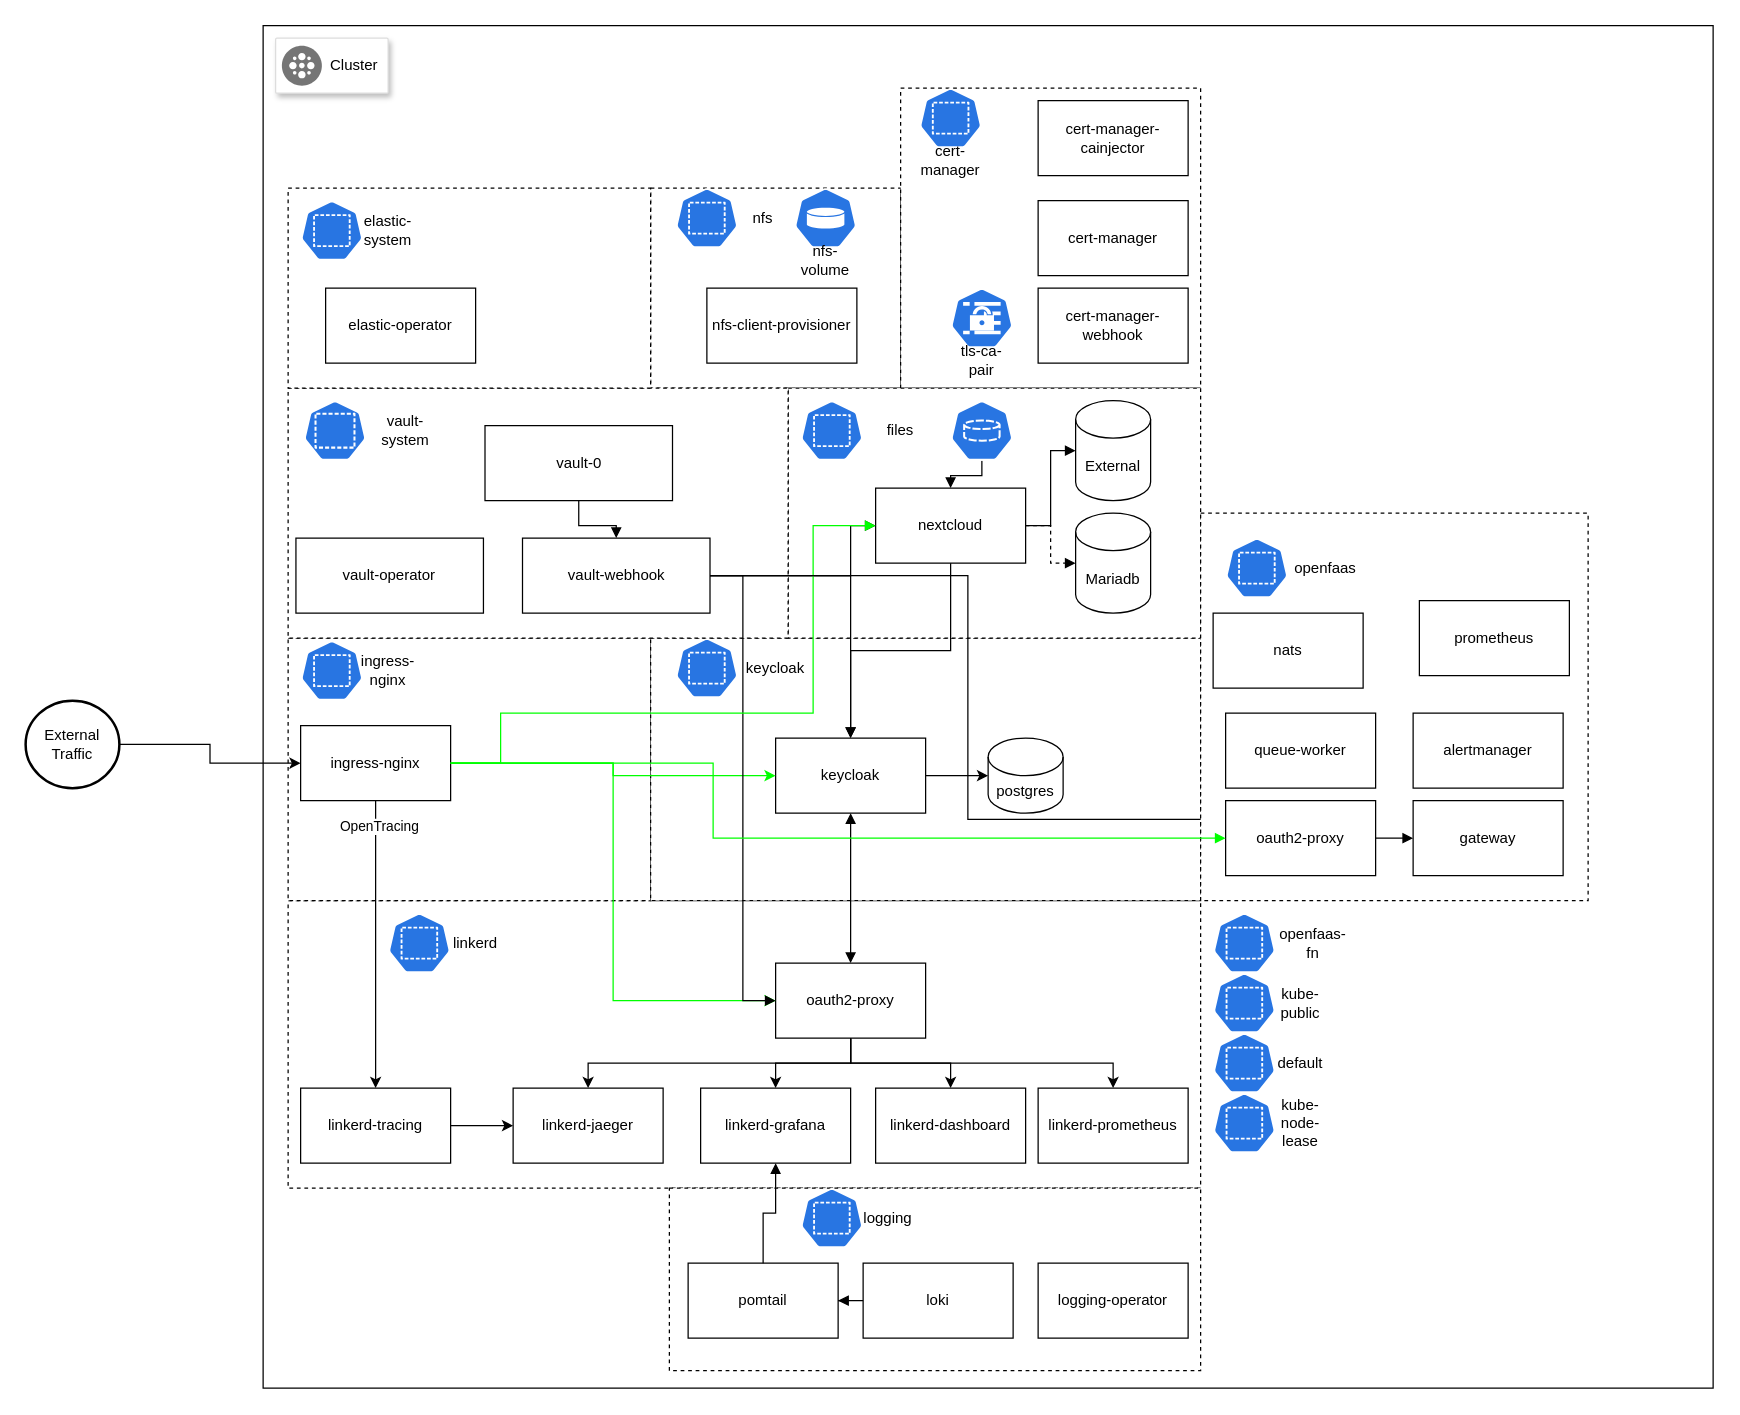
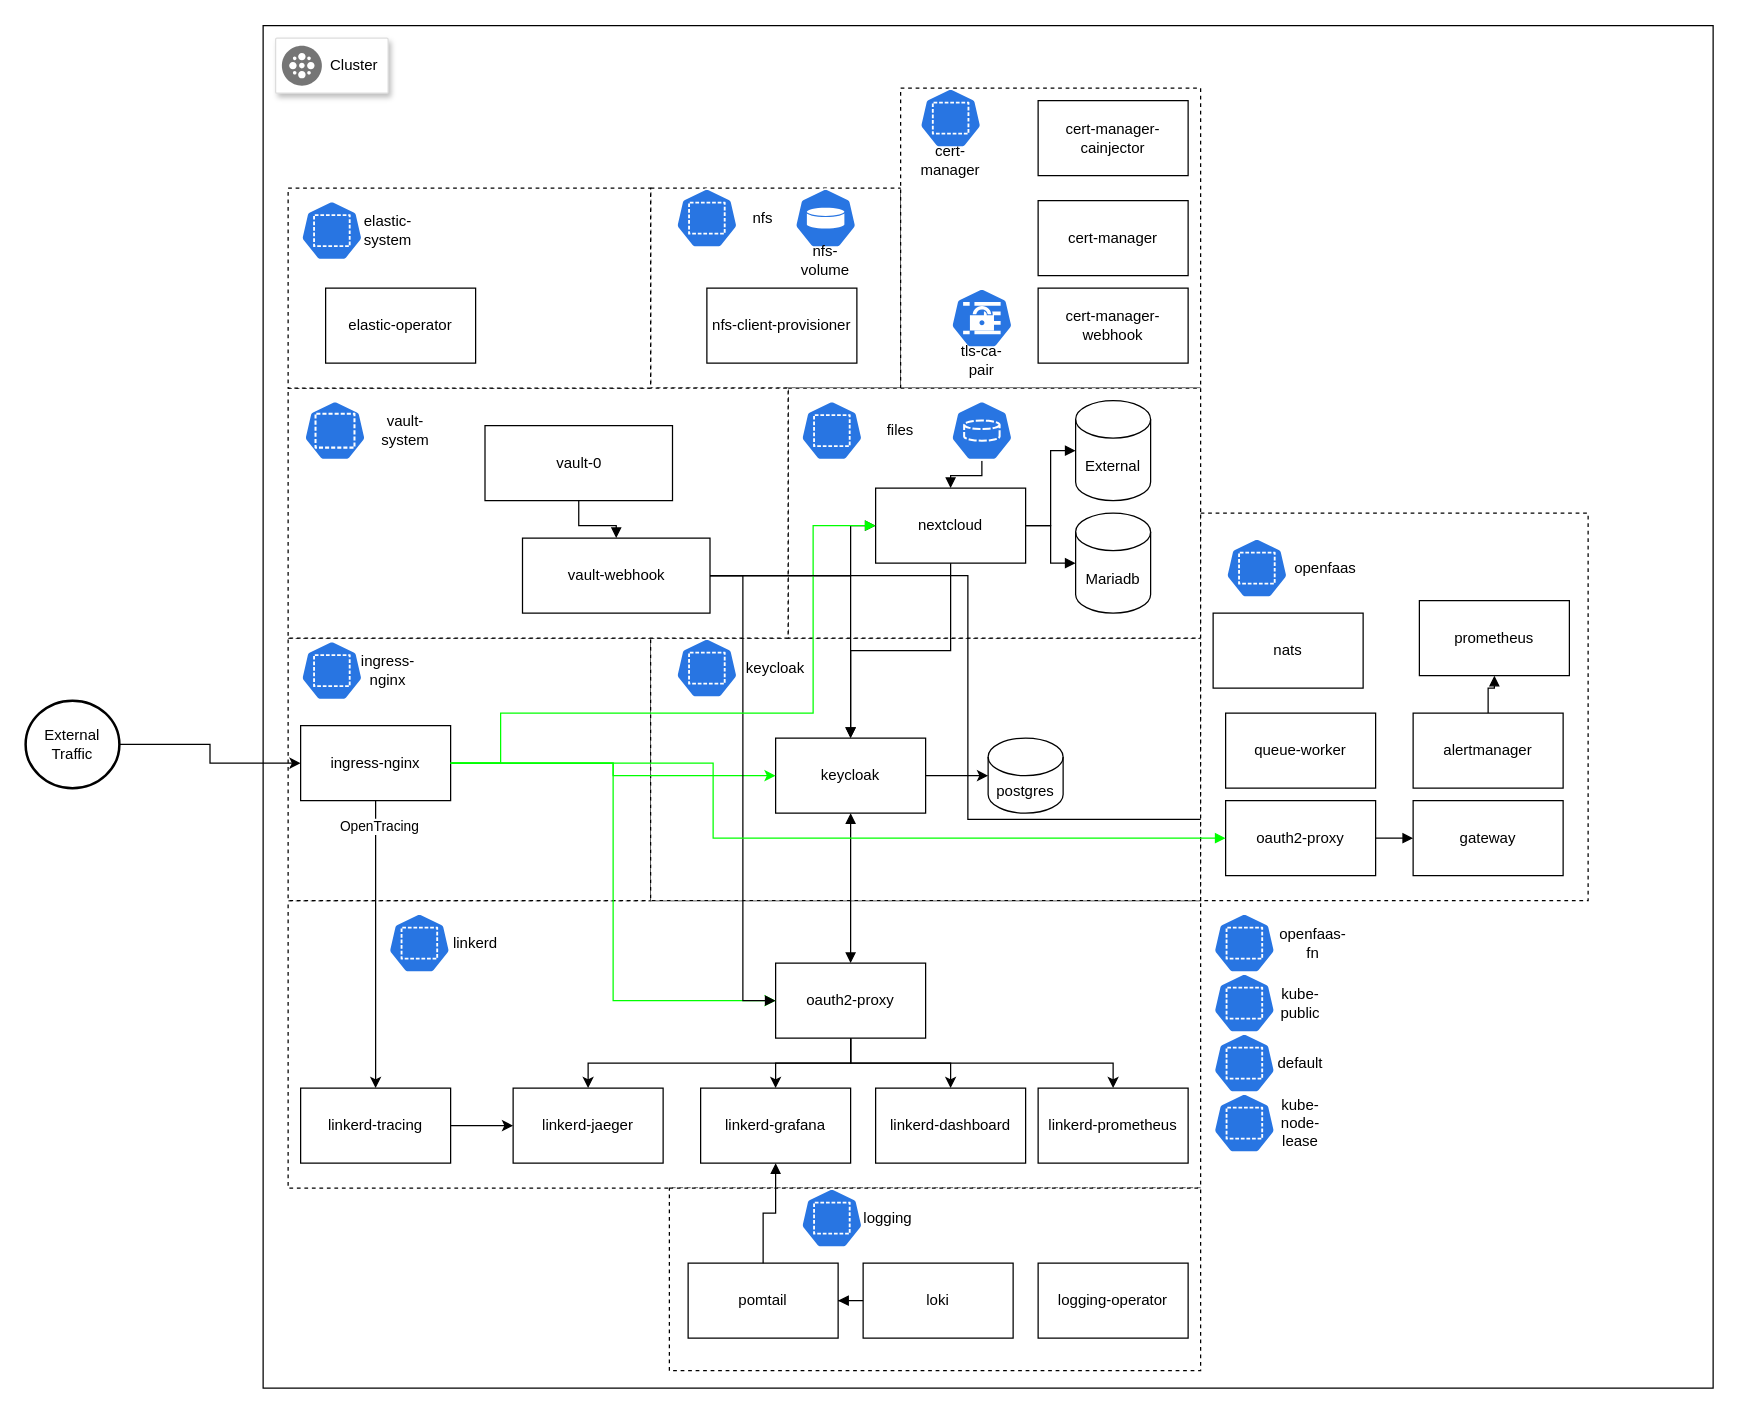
- <mxCell id="55" style="edgeStyle=orthogonalEdgeStyle;rounded=0;orthogonalLoop=1;jettySize=auto;html=1;startArrow=none;startFill=0;endArrow=block;endFill=1;strokeColor=#000000;dashed=1;" edge="1" parent="50" source="56" target="53"><mxGeometry relative="1" as="geometry" /></mxCell>
+ <mxCell id="55" style="edgeStyle=orthogonalEdgeStyle;rounded=0;orthogonalLoop=1;jettySize=auto;html=1;startArrow=none;startFill=0;endArrow=block;endFill=1;strokeColor=#000000;" edge="1" parent="50" source="56" target="53"><mxGeometry relative="1" as="geometry" /></mxCell>
- <mxCell id="65" value="vault-operator" style="rounded=0;whiteSpace=wrap;html=1;" vertex="1" parent="63"><mxGeometry x="6.25" y="120" width="150" height="60" as="geometry" /></mxCell>
+ <mxCell id="110" style="edgeStyle=orthogonalEdgeStyle;rounded=0;orthogonalLoop=1;jettySize=auto;html=1;entryX=0.5;entryY=1;entryDx=0;entryDy=0;startArrow=none;startFill=0;endArrow=block;endFill=1;strokeColor=#000000;" edge="1" parent="103" source="111" target="109"><mxGeometry relative="1" as="geometry" /></mxCell>
